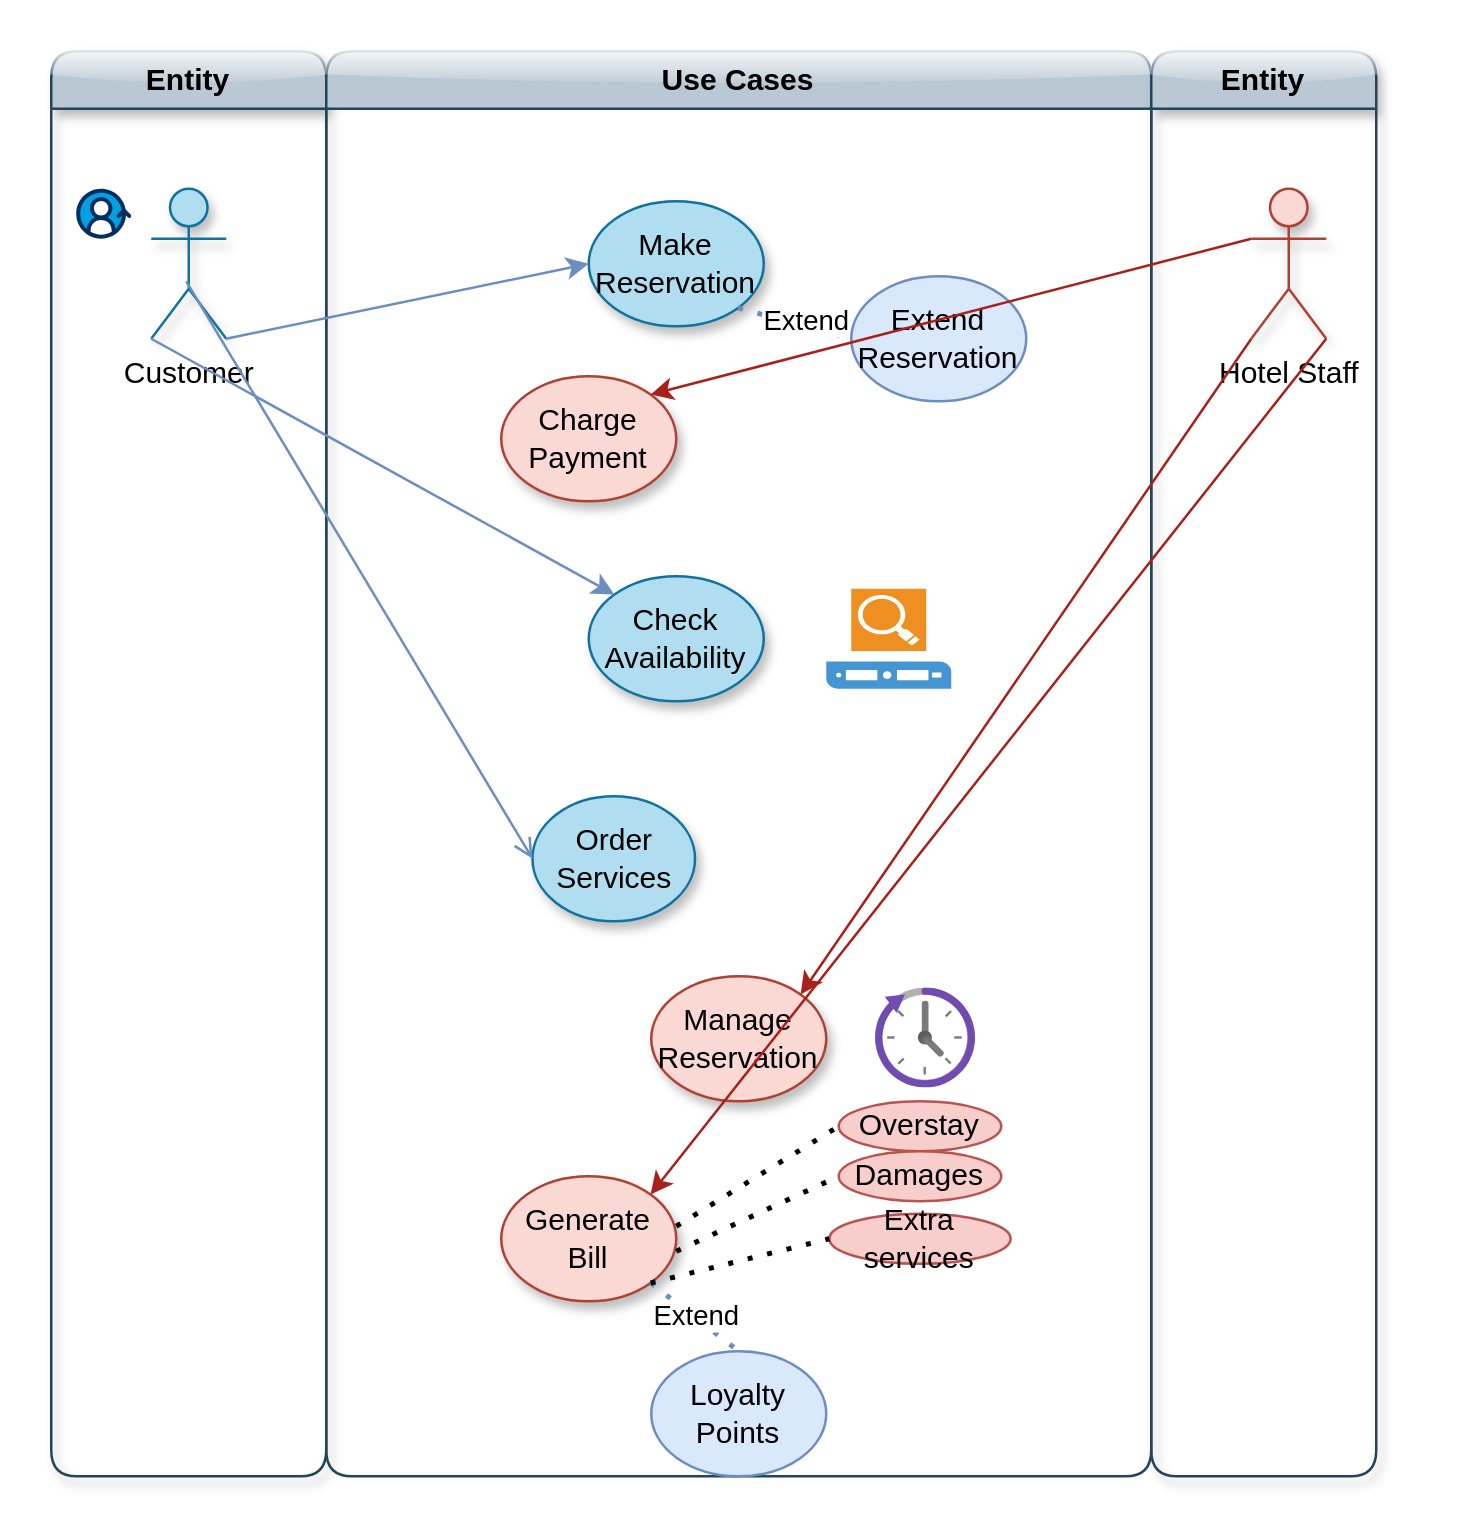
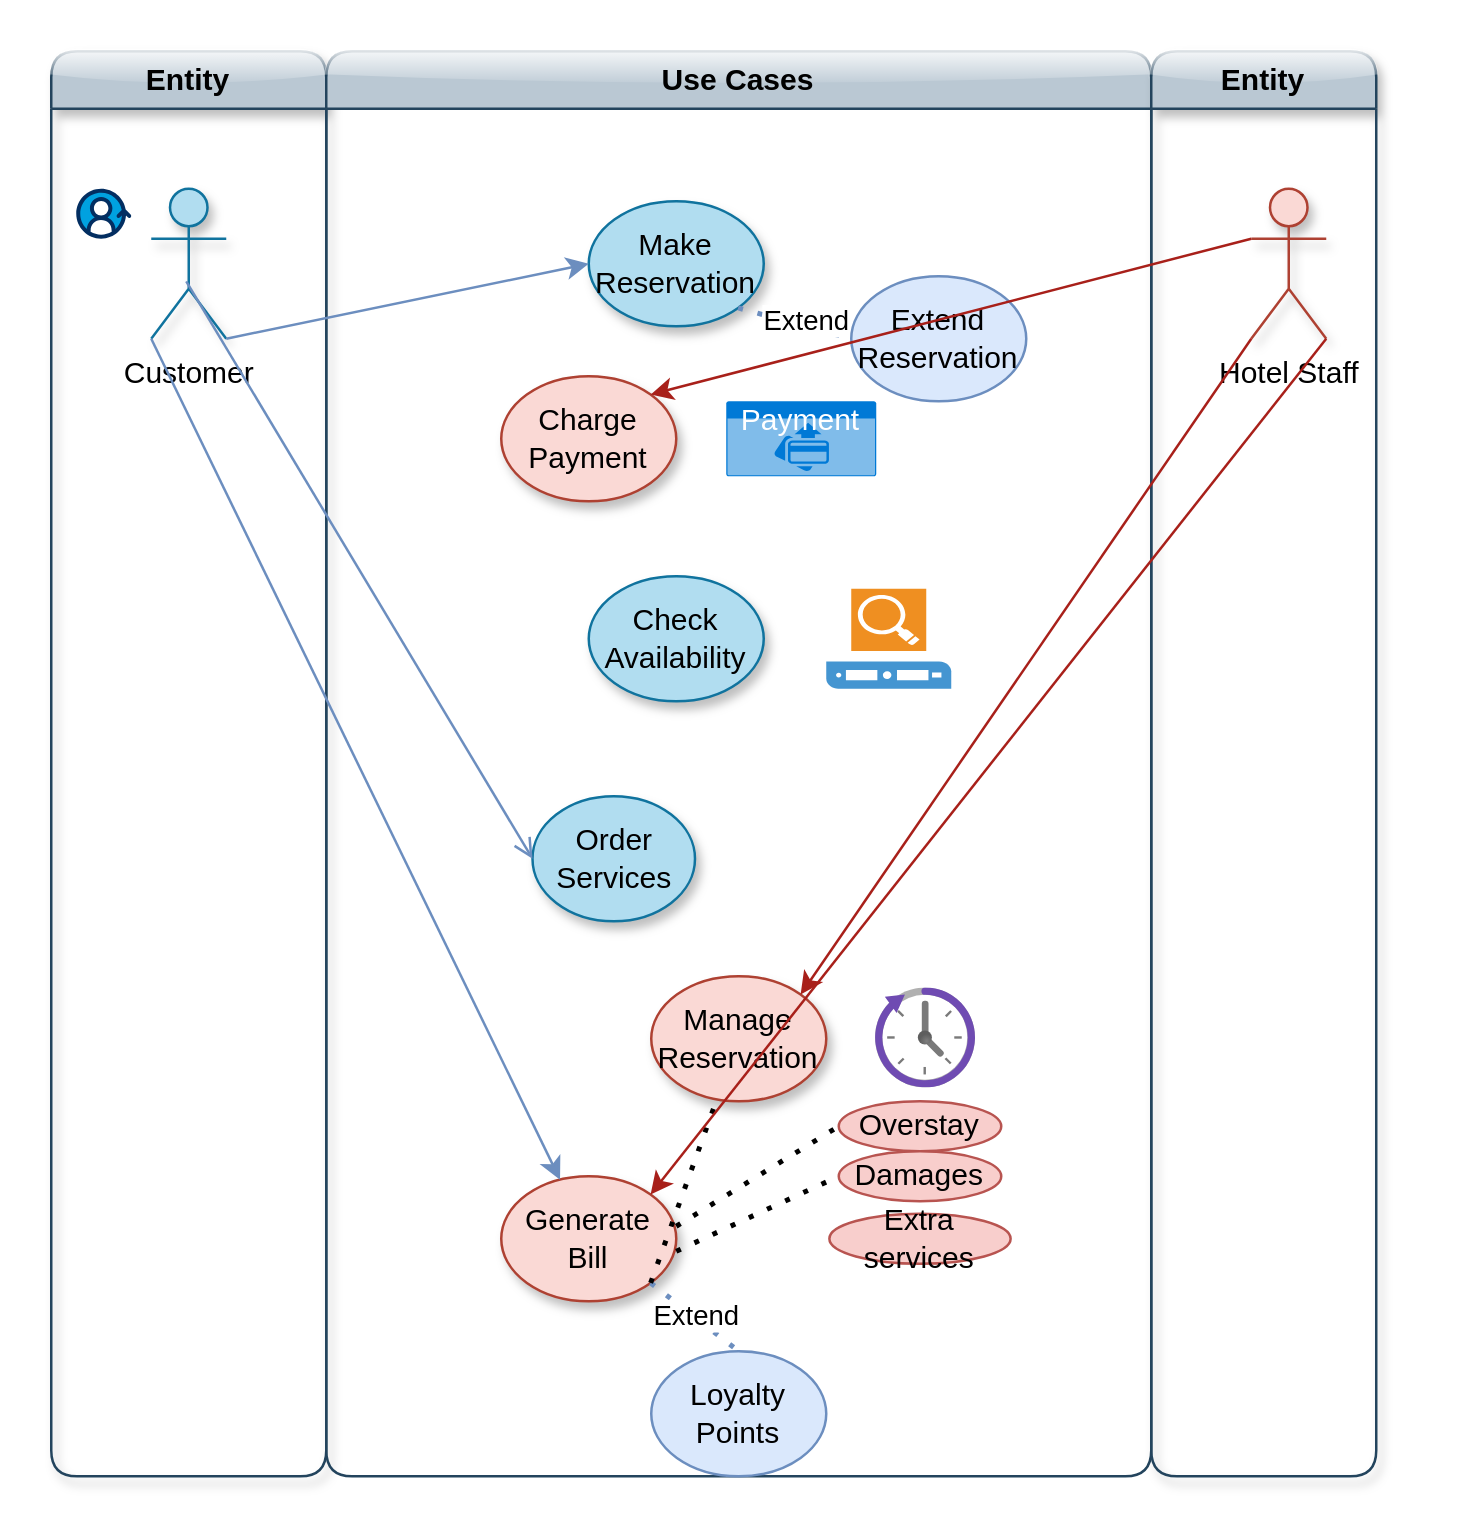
+ <mxCell id="12" value="Payment" style="html=1;whiteSpace=wrap;strokeColor=none;fillColor=#0079D6;labelPosition=center;verticalLabelPosition=middle;verticalAlign=top;align=center;fontSize=12;outlineConnect=0;spacingTop=-6;fontColor=#FFFFFF;sketch=0;shape=mxgraph.sitemap.payment;" parent="5" vertex="1"><mxGeometry x="160" y="140" width="60" height="30" as="geometry" /></mxCell>
- <mxCell id="37" value="" style="endArrow=classic;html=1;rounded=0;strokeColor=#6c8ebf;fontColor=#143642;fillColor=#dae8fc;exitX=0;exitY=1;exitDx=0;exitDy=0;exitPerimeter=0;entryX=0;entryY=0;entryDx=0;entryDy=0;" parent="1" source="3" target="8" edge="1"><mxGeometry width="50" height="50" relative="1" as="geometry"><mxPoint x="250" y="290" as="sourcePoint" /><mxPoint x="300" y="240" as="targetPoint" /></mxGeometry></mxCell>
+ <mxCell id="37" value="" style="endArrow=classic;html=1;rounded=0;strokeColor=#6c8ebf;fontColor=#143642;fillColor=#dae8fc;exitX=0;exitY=1;exitDx=0;exitDy=0;exitPerimeter=0;" parent="1" source="3" target="10" edge="1"><mxGeometry width="50" height="50" relative="1" as="geometry"><mxPoint x="250" y="290" as="sourcePoint" /><mxPoint x="300" y="240" as="targetPoint" /></mxGeometry></mxCell>
- <mxCell id="26" value="" style="endArrow=none;dashed=1;html=1;dashPattern=1 3;strokeWidth=2;rounded=0;entryX=0;entryY=0.5;entryDx=0;entryDy=0;exitX=1;exitY=1;exitDx=0;exitDy=0;" edge="1" parent="5" source="10" target="25"><mxGeometry width="50" height="50" relative="1" as="geometry"><mxPoint x="140" y="497.5" as="sourcePoint" /><mxPoint x="190" y="447.5" as="targetPoint" /></mxGeometry></mxCell>
+ <mxCell id="26" value="" style="endArrow=none;dashed=1;html=1;dashPattern=1 3;strokeWidth=2;rounded=0;exitX=1;exitY=1;exitDx=0;exitDy=0;" edge="1" parent="5" source="10" target="9"><mxGeometry width="50" height="50" relative="1" as="geometry"><mxPoint x="140" y="497.5" as="sourcePoint" /><mxPoint x="190" y="447.5" as="targetPoint" /></mxGeometry></mxCell>
